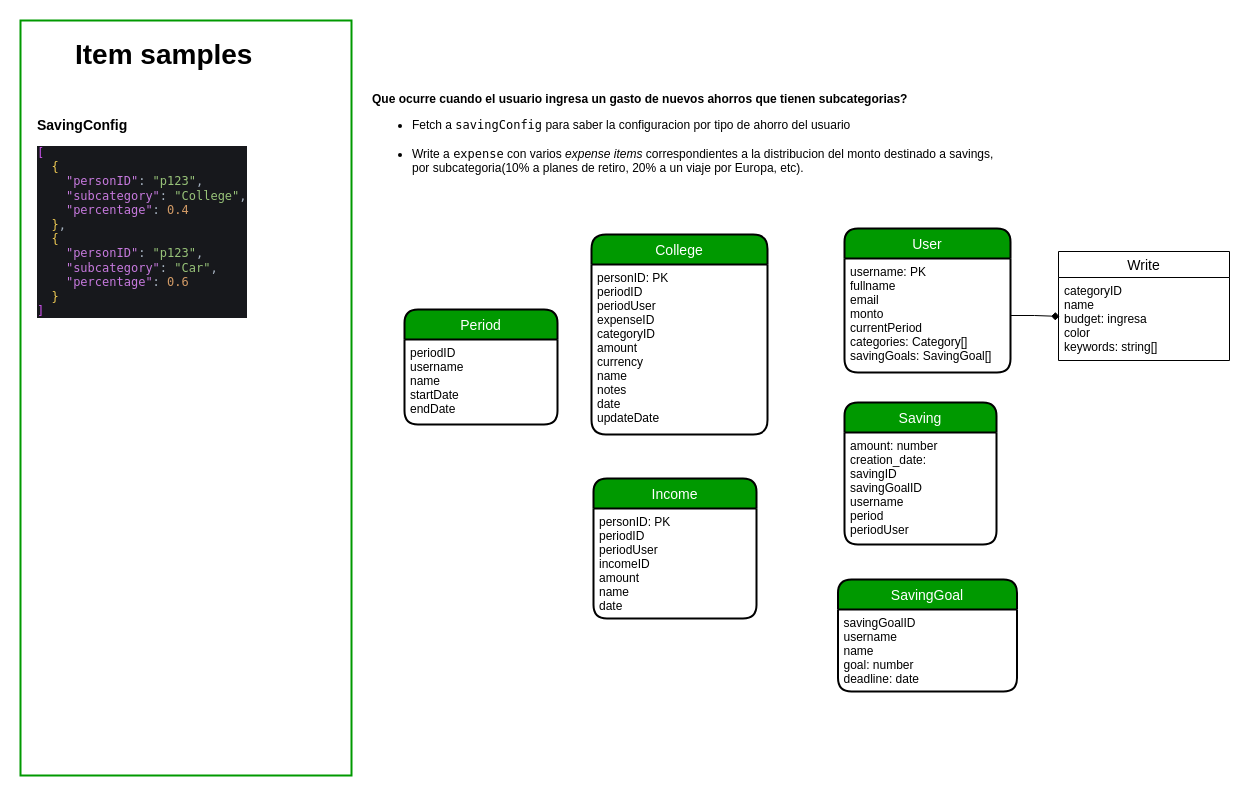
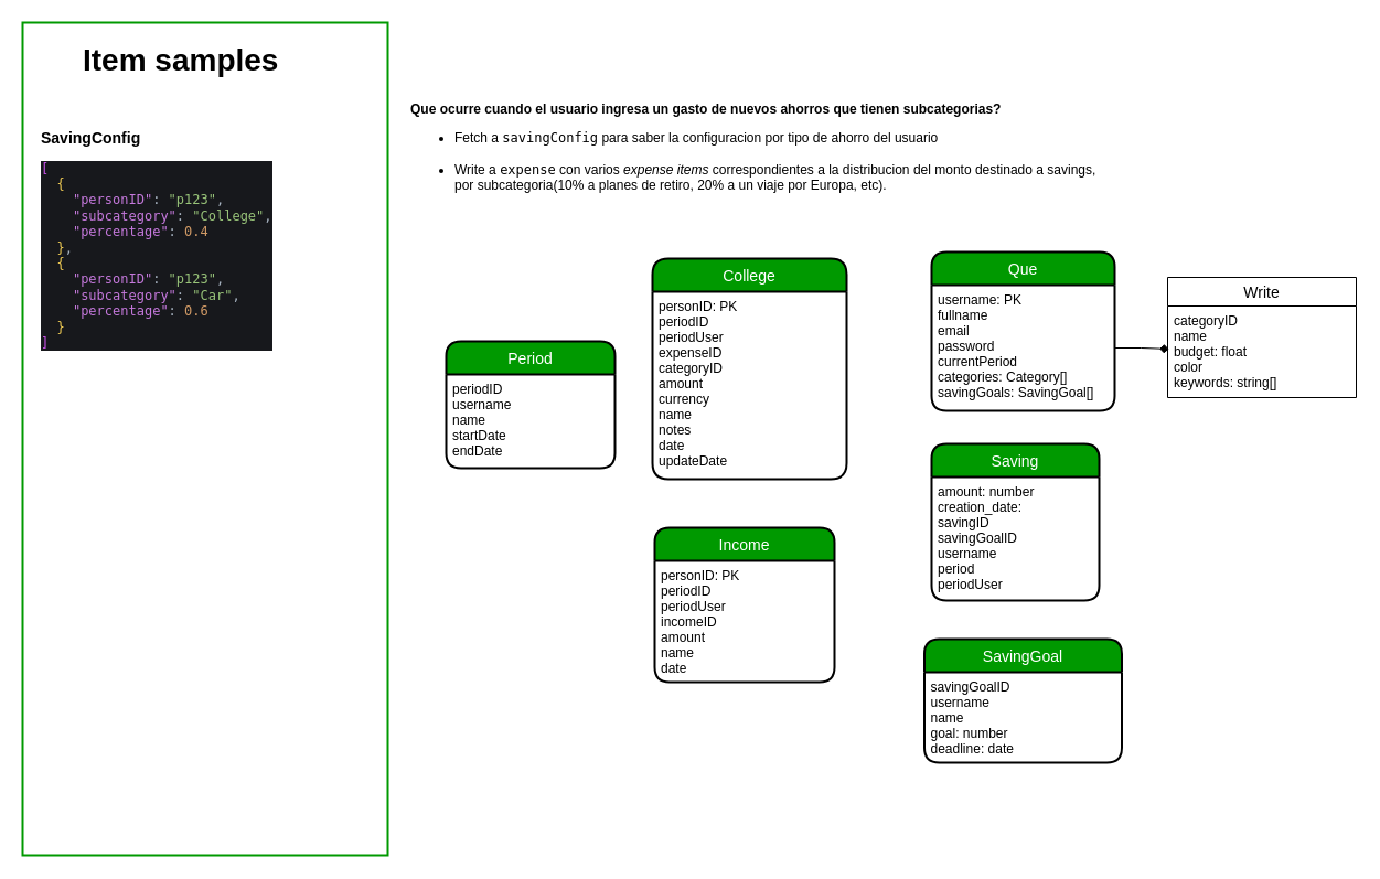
- <mxCell id="8" value="User" style="swimlane;childLayout=stackLayout;horizontal=1;startSize=30;horizontalStack=0;rounded=1;fontSize=14;fontStyle=0;strokeWidth=2;resizeParent=0;resizeLast=1;shadow=0;dashed=0;align=center;fillColor=#009900;fontColor=#FFFFFF;" parent="1" vertex="1"><mxGeometry x="844" y="228" width="166" height="144" as="geometry" /></mxCell>
+ <mxCell id="8" value="Que" style="swimlane;childLayout=stackLayout;horizontal=1;startSize=30;horizontalStack=0;rounded=1;fontSize=14;fontStyle=0;strokeWidth=2;resizeParent=0;resizeLast=1;shadow=0;dashed=0;align=center;fillColor=#009900;fontColor=#FFFFFF;" parent="1" vertex="1"><mxGeometry x="844" y="228" width="166" height="144" as="geometry" /></mxCell>
- <mxCell id="9" value="username: PK&#10;fullname&#10;email&#10;monto&#10;currentPeriod        &#10;categories: Category[]&#10;savingGoals: SavingGoal[]" style="align=left;strokeColor=none;fillColor=none;spacingLeft=4;fontSize=12;verticalAlign=top;resizable=0;rotatable=0;part=1;" parent="8" vertex="1"><mxGeometry y="30" width="166" height="114" as="geometry" /></mxCell>
+ <mxCell id="9" value="username: PK&#10;fullname&#10;email&#10;password&#10;currentPeriod        &#10;categories: Category[]&#10;savingGoals: SavingGoal[]" style="align=left;strokeColor=none;fillColor=none;spacingLeft=4;fontSize=12;verticalAlign=top;resizable=0;rotatable=0;part=1;" parent="8" vertex="1"><mxGeometry y="30" width="166" height="114" as="geometry" /></mxCell>
- <mxCell id="11" value="categoryID&#10;name&#10;budget: ingresa    &#10;color&#10;keywords: string[]" style="text;strokeColor=none;fillColor=none;spacingLeft=4;spacingRight=4;overflow=hidden;rotatable=0;points=[[0,0.5],[1,0.5]];portConstraint=eastwest;fontSize=12;" parent="10" vertex="1"><mxGeometry y="26" width="171" height="83" as="geometry" /></mxCell>
+ <mxCell id="11" value="categoryID&#10;name&#10;budget: float    &#10;color&#10;keywords: string[]" style="text;strokeColor=none;fillColor=none;spacingLeft=4;spacingRight=4;overflow=hidden;rotatable=0;points=[[0,0.5],[1,0.5]];portConstraint=eastwest;fontSize=12;" parent="10" vertex="1"><mxGeometry y="26" width="171" height="83" as="geometry" /></mxCell>
